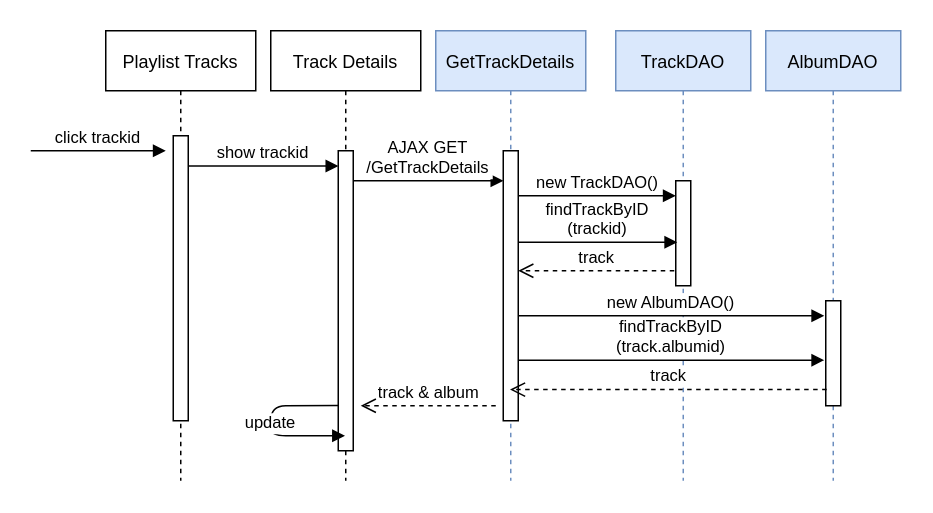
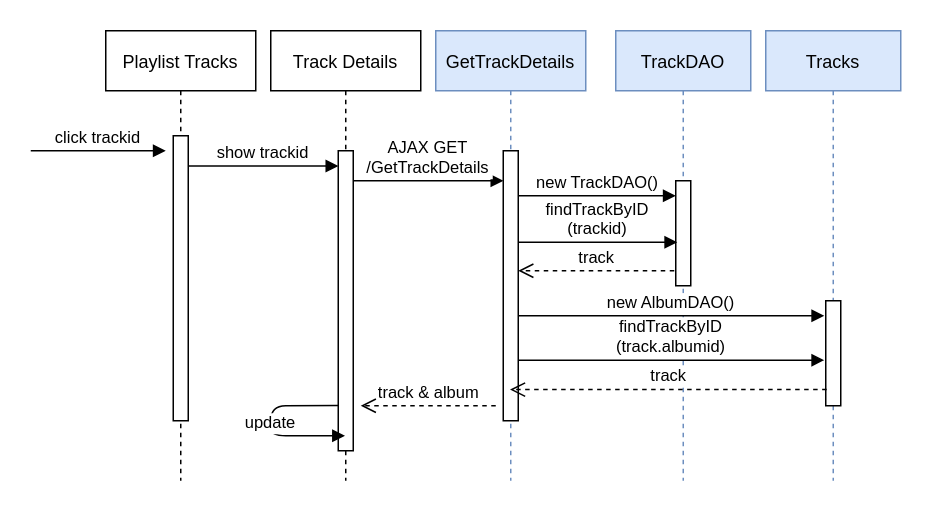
- <mxCell id="13" value="AlbumDAO" style="shape=umlLifeline;perimeter=lifelinePerimeter;container=1;collapsible=0;recursiveResize=0;rounded=0;shadow=0;strokeWidth=1;fillColor=#dae8fc;strokeColor=#6c8ebf;" parent="1" vertex="1"><mxGeometry x="510" y="20" width="90" height="300" as="geometry" /></mxCell>
+ <mxCell id="13" value="Tracks" style="shape=umlLifeline;perimeter=lifelinePerimeter;container=1;collapsible=0;recursiveResize=0;rounded=0;shadow=0;strokeWidth=1;fillColor=#dae8fc;strokeColor=#6c8ebf;" parent="1" vertex="1"><mxGeometry x="510" y="20" width="90" height="300" as="geometry" /></mxCell>
